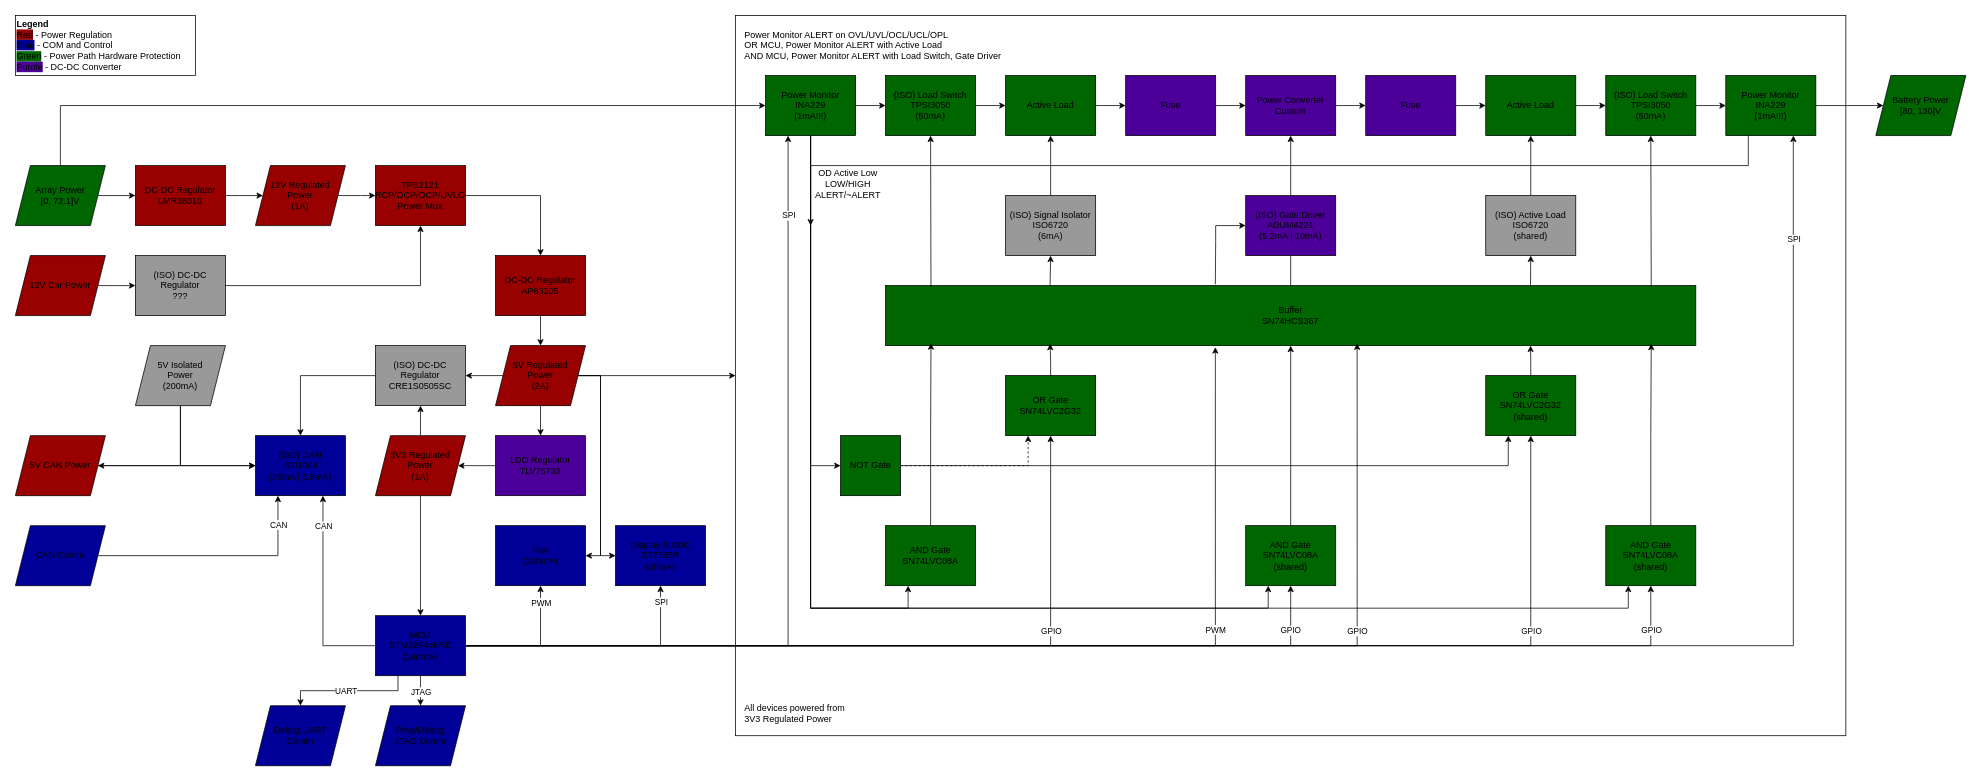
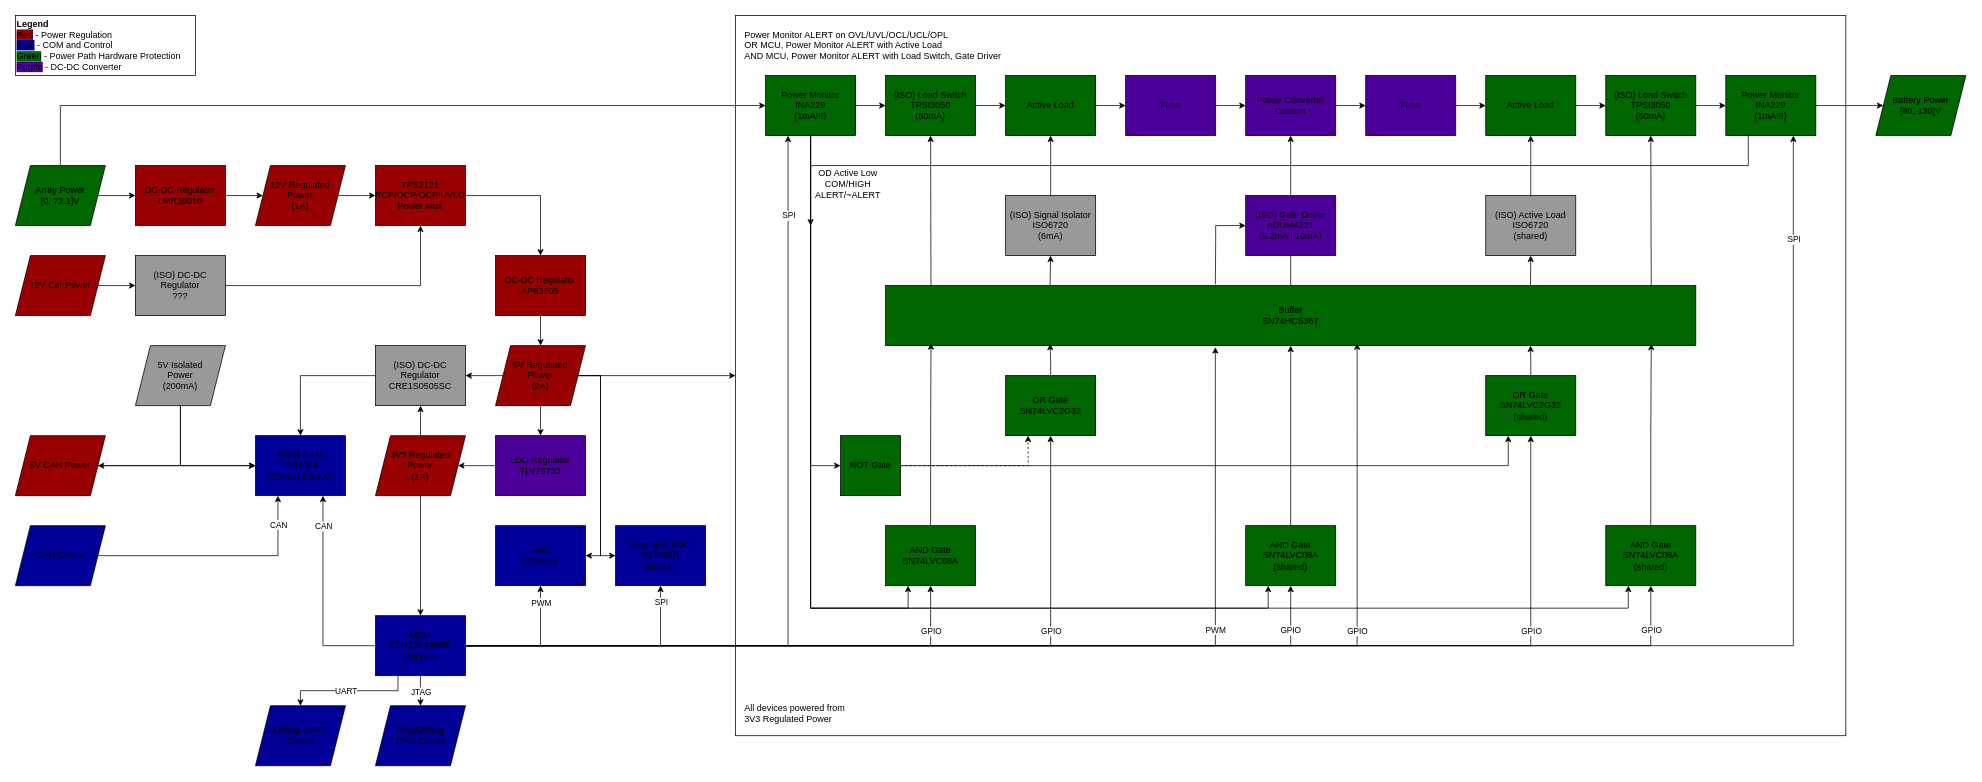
- <mxCell id="100" value="OD Active Low&lt;div&gt;LOW/HIGH&lt;/div&gt;&lt;div&gt;ALERT/~ALERT&lt;/div&gt;" style="text;html=1;align=center;verticalAlign=middle;whiteSpace=wrap;rounded=0;" parent="1" vertex="1"><mxGeometry x="1100" y="230" width="60" height="30" as="geometry" /></mxCell>
+ <mxCell id="100" value="OD Active Low&lt;div&gt;COM/HIGH&lt;/div&gt;&lt;div&gt;ALERT/~ALERT&lt;/div&gt;" style="text;html=1;align=center;verticalAlign=middle;whiteSpace=wrap;rounded=0;" parent="1" vertex="1"><mxGeometry x="1100" y="230" width="60" height="30" as="geometry" /></mxCell>
+ <mxCell id="46" style="edgeStyle=orthogonalEdgeStyle;rounded=0;orthogonalLoop=1;jettySize=auto;html=1;entryX=0.5;entryY=1;entryDx=0;entryDy=0;" parent="1" source="58" target="114" edge="1"><mxGeometry relative="1" as="geometry" /></mxCell>
+ <mxCell id="47" value="GPIO" style="edgeLabel;html=1;align=center;verticalAlign=middle;resizable=0;points=[];" parent="46" vertex="1" connectable="0"><mxGeometry x="0.845" relative="1" as="geometry"><mxPoint y="6" as="offset" /></mxGeometry></mxCell>
